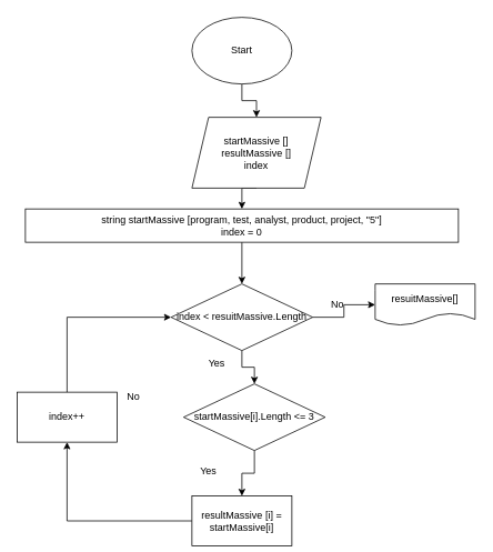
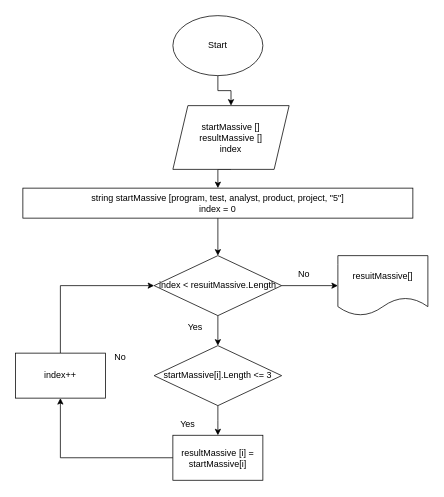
- <mxCell id="11" value="resuitMassive[]" style="shape=document;whiteSpace=wrap;html=1;boundedLbl=1;" vertex="1" parent="1"><mxGeometry x="450" y="340" width="120" height="50" as="geometry" /></mxCell>
+ <mxCell id="11" value="resuitMassive[]" style="shape=document;whiteSpace=wrap;html=1;boundedLbl=1;" vertex="1" parent="1"><mxGeometry x="450" y="340" width="120" height="80" as="geometry" /></mxCell>
- <mxCell id="15" value="startMassive[i].Length &amp;lt;= 3" style="rhombus;whiteSpace=wrap;html=1;" vertex="1" parent="1"><mxGeometry x="220" y="460" width="170" height="80" as="geometry" /></mxCell>
+ <mxCell id="15" value="startMassive[i].Length &amp;lt;= 3" style="rhombus;whiteSpace=wrap;html=1;" vertex="1" parent="1"><mxGeometry x="205" y="460" width="170" height="80" as="geometry" /></mxCell>
- <mxCell id="19" value="resultMassive [i] = startMassive[i]" style="rounded=0;whiteSpace=wrap;html=1;" vertex="1" parent="1"><mxGeometry x="230" y="594.5" width="120" height="60" as="geometry" /></mxCell>
+ <mxCell id="19" value="resultMassive [i] = startMassive[i]" style="rounded=0;whiteSpace=wrap;html=1;" vertex="1" parent="1"><mxGeometry x="230" y="579.5" width="120" height="60" as="geometry" /></mxCell>
